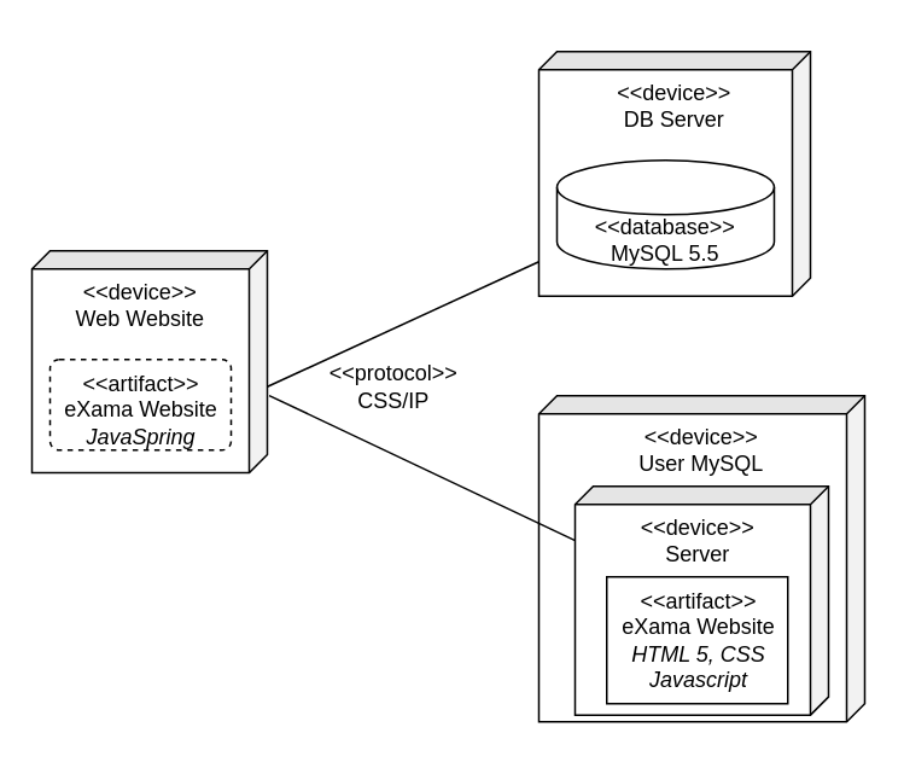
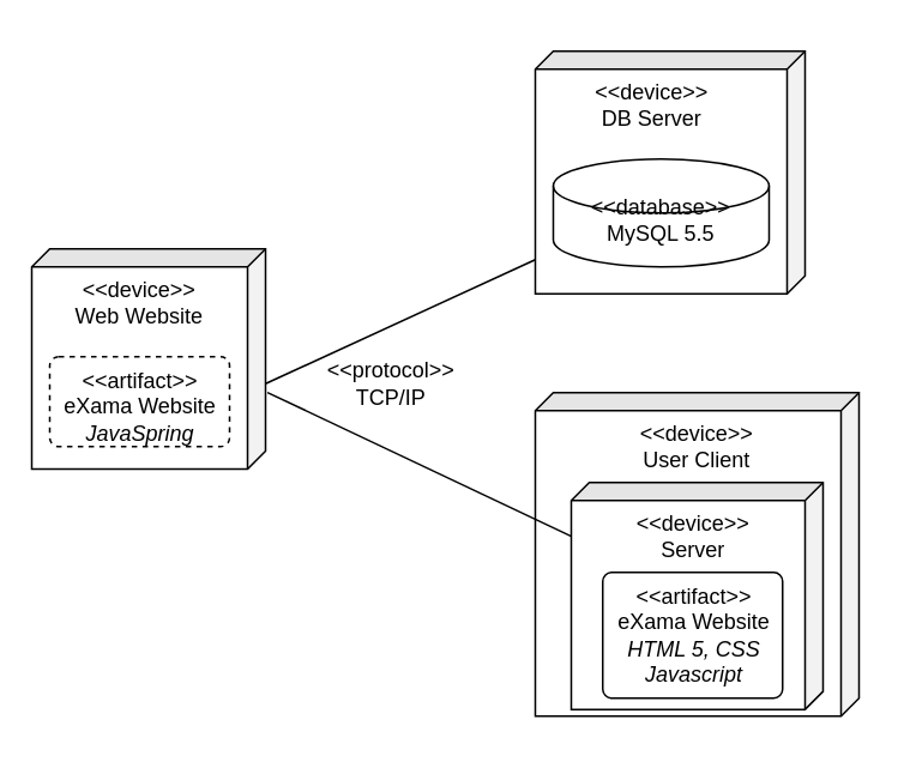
- <mxCell id="10" value="&amp;lt;&amp;lt;device&amp;gt;&amp;gt;&lt;br style=&quot;font-size: 12px&quot;&gt;DB Server" style="text;html=1;strokeColor=none;fillColor=none;align=center;verticalAlign=middle;whiteSpace=wrap;rounded=0;fontSize=12;" parent="1" vertex="1"><mxGeometry x="317" y="38" width="110" height="40" as="geometry" /></mxCell>
+ <mxCell id="10" value="&amp;lt;&amp;lt;device&amp;gt;&amp;gt;&lt;br style=&quot;font-size: 12px&quot;&gt;DB Server" style="text;html=1;strokeColor=none;fillColor=none;align=center;verticalAlign=middle;whiteSpace=wrap;rounded=0;fontSize=12;" parent="1" vertex="1"><mxGeometry x="307" y="38" width="110" height="40" as="geometry" /></mxCell>
- <mxCell id="5" value="&amp;lt;&amp;lt;database&amp;gt;&amp;gt;&lt;br style=&quot;font-size: 12px;&quot;&gt;MySQL 5.5" style="text;html=1;strokeColor=none;fillColor=none;align=center;verticalAlign=middle;whiteSpace=wrap;rounded=0;fontSize=12;" parent="1" vertex="1"><mxGeometry x="322" y="122" width="90" height="20" as="geometry" /></mxCell>
+ <mxCell id="5" value="&amp;lt;&amp;lt;database&amp;gt;&amp;gt;&lt;br style=&quot;font-size: 12px;&quot;&gt;MySQL 5.5" style="text;html=1;strokeColor=none;fillColor=none;align=center;verticalAlign=middle;whiteSpace=wrap;rounded=0;fontSize=12;" parent="1" vertex="1"><mxGeometry x="322" y="112" width="90" height="20" as="geometry" /></mxCell>
- <mxCell id="6" value="&amp;lt;&amp;lt;protocol&amp;gt;&amp;gt;&lt;br style=&quot;font-size: 12px;&quot;&gt;CSS/IP" style="text;html=1;strokeColor=none;fillColor=none;align=center;verticalAlign=middle;whiteSpace=wrap;rounded=0;fontSize=12;" parent="1" vertex="1"><mxGeometry x="197" y="203" width="40" height="20" as="geometry" /></mxCell>
+ <mxCell id="6" value="&amp;lt;&amp;lt;protocol&amp;gt;&amp;gt;&lt;br style=&quot;font-size: 12px;&quot;&gt;TCP/IP" style="text;html=1;strokeColor=none;fillColor=none;align=center;verticalAlign=middle;whiteSpace=wrap;rounded=0;fontSize=12;" parent="1" vertex="1"><mxGeometry x="197" y="203" width="40" height="20" as="geometry" /></mxCell>
- <mxCell id="12" value="&amp;lt;&amp;lt;device&amp;gt;&amp;gt;&lt;br style=&quot;font-size: 12px&quot;&gt;User MySQL" style="text;html=1;strokeColor=none;fillColor=none;align=center;verticalAlign=middle;whiteSpace=wrap;rounded=0;fontSize=12;" parent="1" vertex="1"><mxGeometry x="332" y="228" width="110" height="40" as="geometry" /></mxCell>
+ <mxCell id="12" value="&amp;lt;&amp;lt;device&amp;gt;&amp;gt;&lt;br style=&quot;font-size: 12px&quot;&gt;User Client" style="text;html=1;strokeColor=none;fillColor=none;align=center;verticalAlign=middle;whiteSpace=wrap;rounded=0;fontSize=12;" parent="1" vertex="1"><mxGeometry x="332" y="228" width="110" height="40" as="geometry" /></mxCell>
- <mxCell id="15" value="&amp;lt;&amp;lt;artifact&amp;gt;&amp;gt;&lt;br&gt;eXama Website&lt;br style=&quot;font-size: 12px&quot;&gt;&lt;i&gt;HTML 5, CSS&lt;br&gt;Javascript&lt;/i&gt;" style="html=1;align=center;verticalAlign=top;absoluteArcSize=1;arcSize=10;dashed=0;fontSize=12;rounded=0;" parent="1" vertex="1"><mxGeometry x="334.5" y="318" width="100" height="70" as="geometry" /></mxCell>
+ <mxCell id="15" value="&amp;lt;&amp;lt;artifact&amp;gt;&amp;gt;&lt;br&gt;eXama Website&lt;br style=&quot;font-size: 12px&quot;&gt;&lt;i&gt;HTML 5, CSS&lt;br&gt;Javascript&lt;/i&gt;" style="html=1;align=center;verticalAlign=top;rounded=1;absoluteArcSize=1;arcSize=10;dashed=0;fontSize=12;" parent="1" vertex="1"><mxGeometry x="334.5" y="318" width="100" height="70" as="geometry" /></mxCell>
